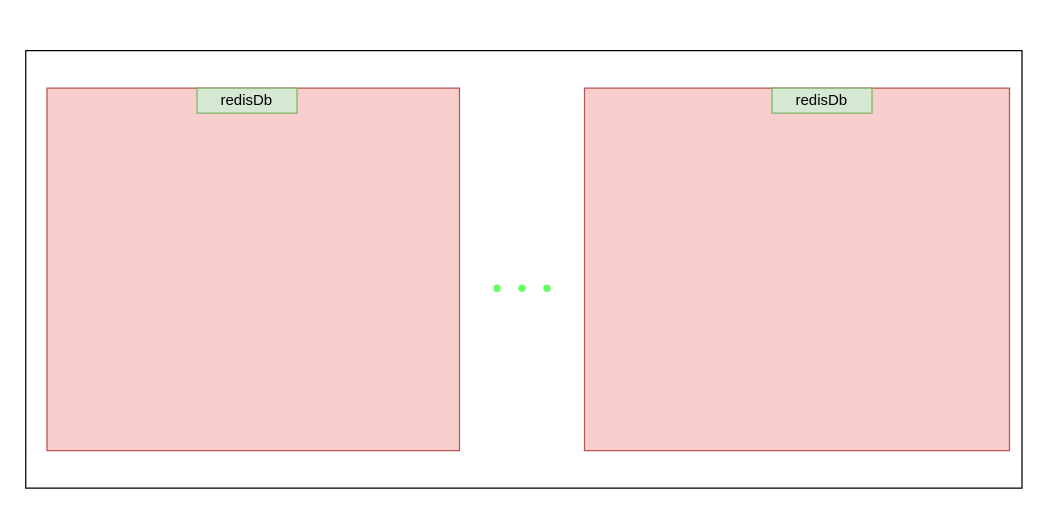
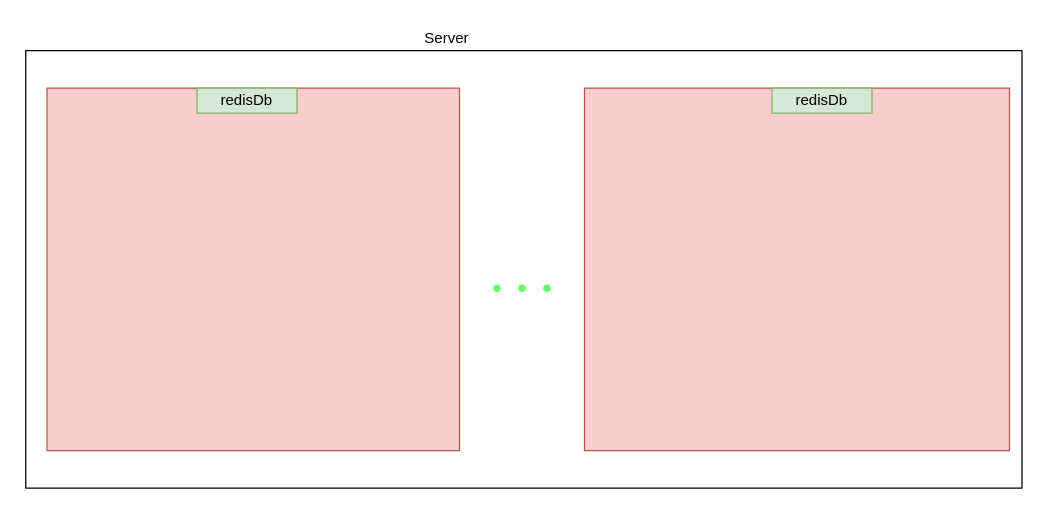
+ <mxCell id="8" value="Server" style="text;html=1;strokeColor=none;fillColor=none;align=center;verticalAlign=middle;whiteSpace=wrap;overflow=hidden;" vertex="1" parent="1"><mxGeometry x="317" y="20" width="80" height="20" as="geometry" /></mxCell>
